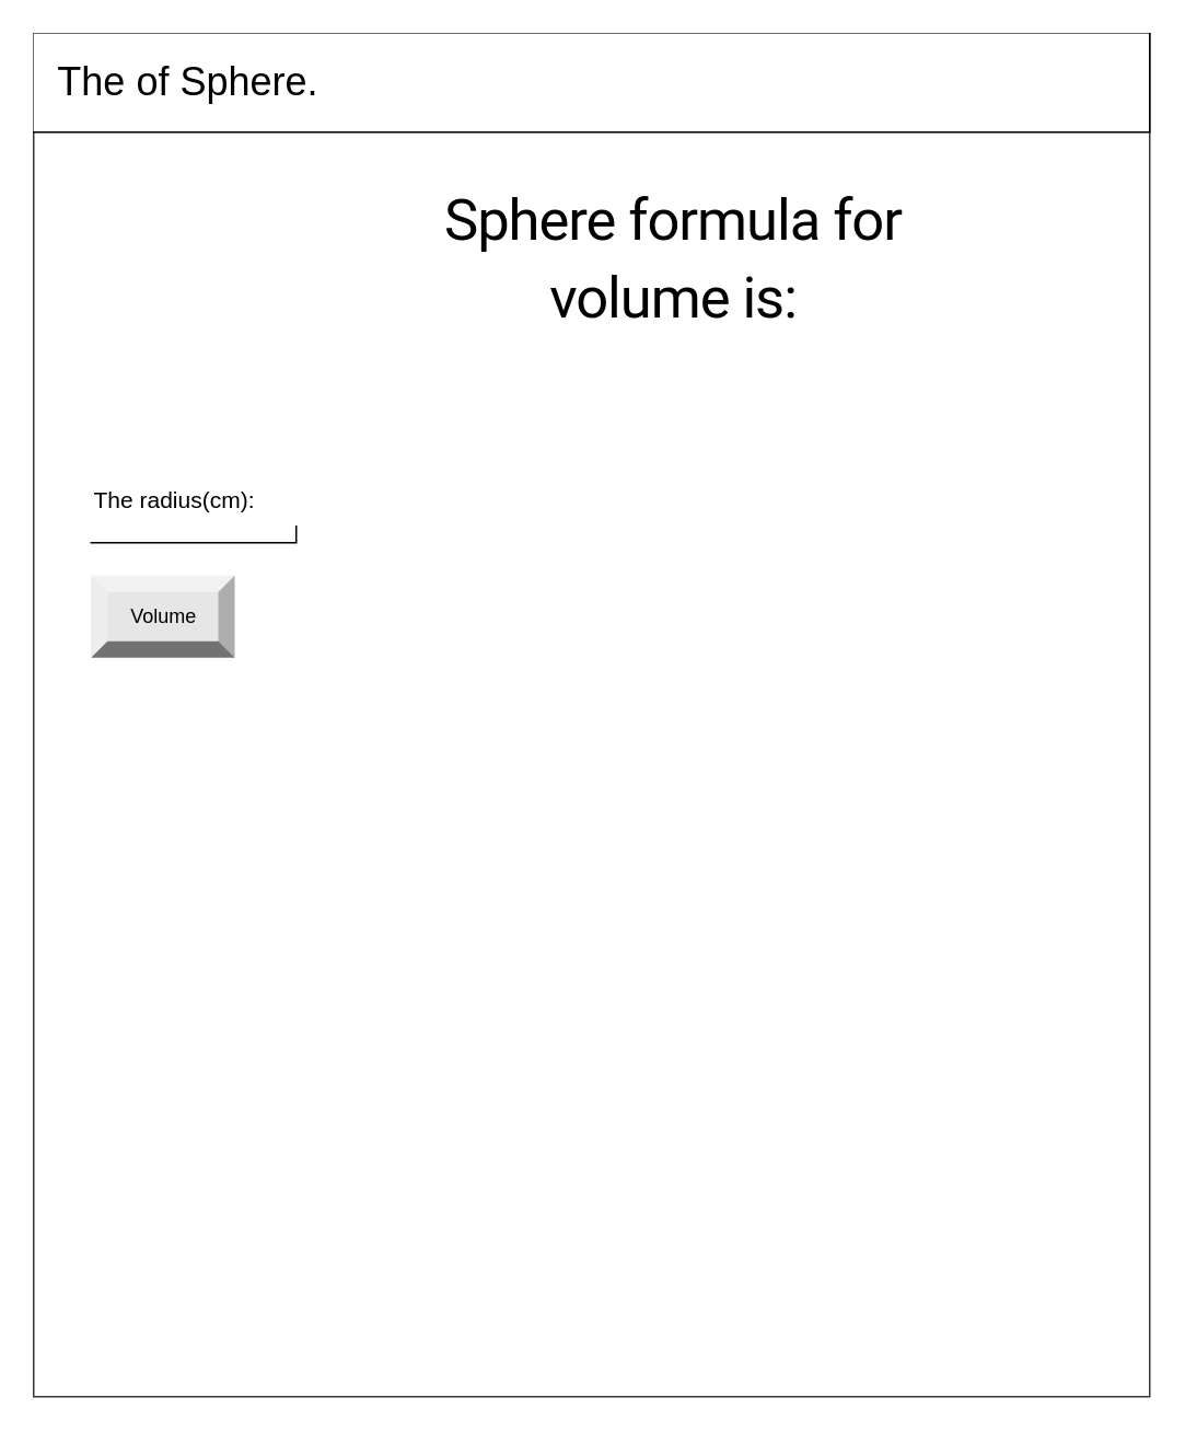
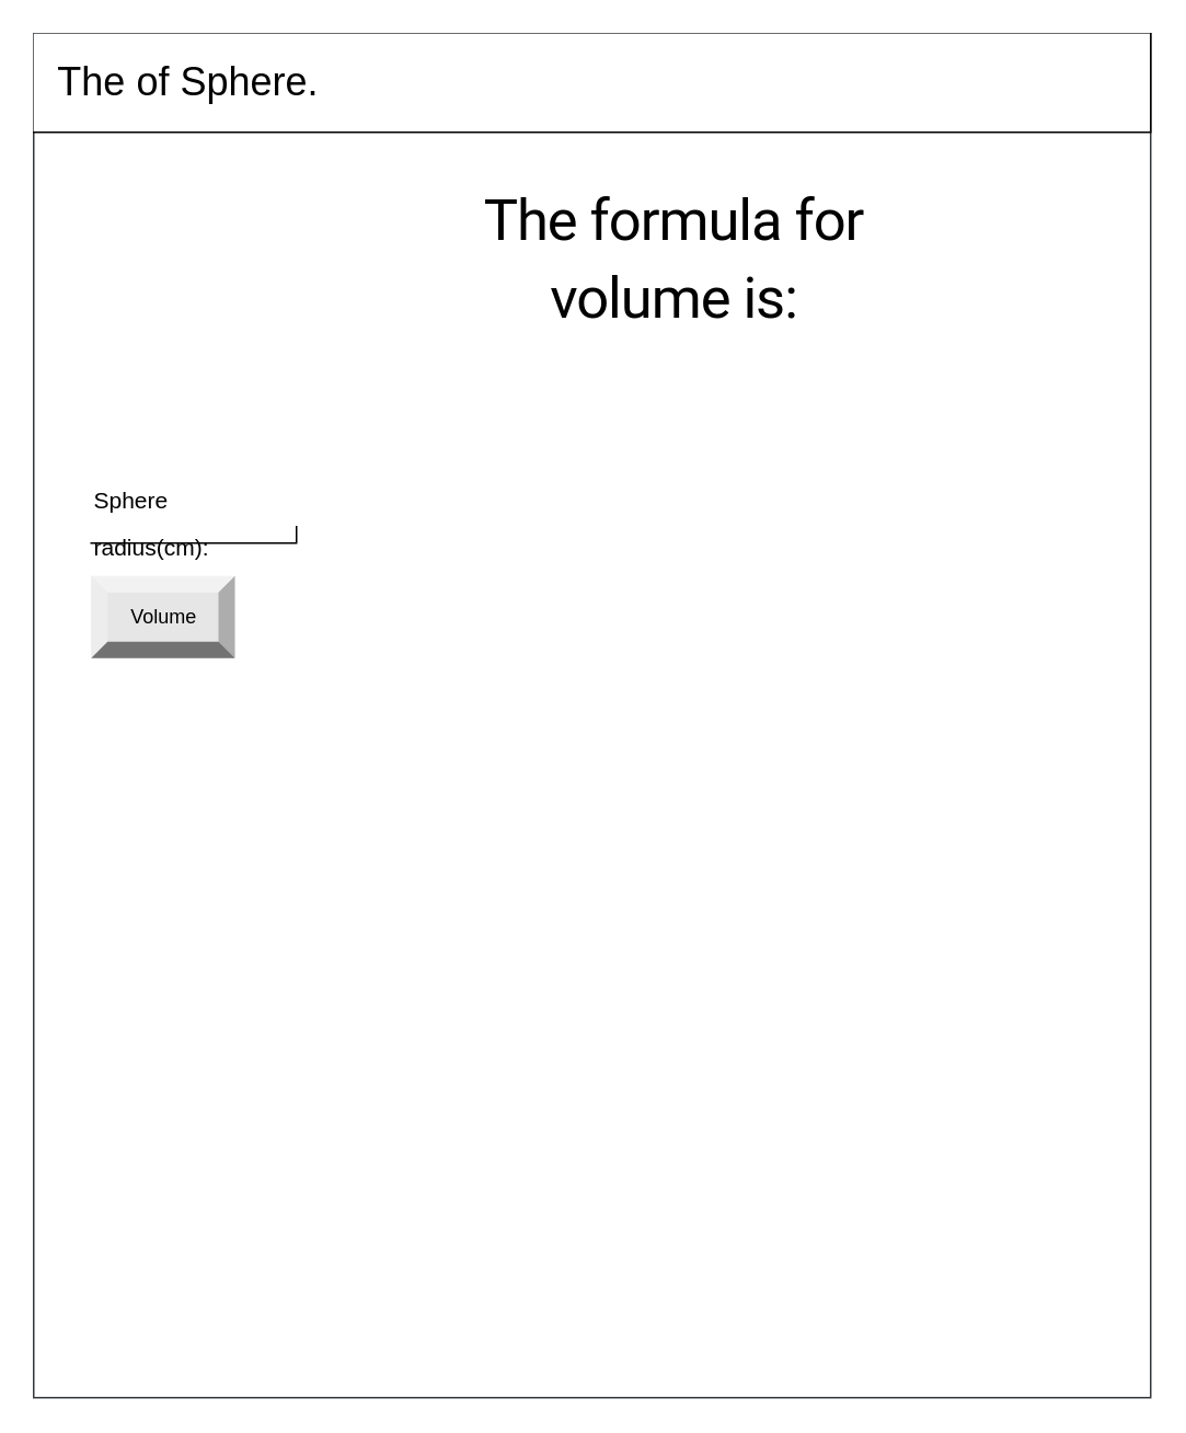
- <mxCell id="4" value="&lt;h1 style=&quot;padding: 0px ; font-size: 35px ; line-height: 1.35 ; letter-spacing: -0.02em ; margin: 24px 0px 24px 40px ; font-family: &amp;#34;roboto&amp;#34; , &amp;#34;helvetica&amp;#34; , &amp;#34;arial&amp;#34; , sans-serif ; font-weight: 400 ; font-style: normal ; text-indent: 0px ; text-transform: none ; word-spacing: 0px&quot;&gt;&lt;font color=&quot;#000000&quot;&gt;Sphere formula for volume is:&lt;/font&gt;&lt;/h1&gt;" style="text;whiteSpace=wrap;html=1;fontSize=25;align=center;" parent="1" vertex="1"><mxGeometry x="200" y="80" width="380" height="130" as="geometry" /></mxCell>
+ <mxCell id="4" value="&lt;h1 style=&quot;padding: 0px ; font-size: 35px ; line-height: 1.35 ; letter-spacing: -0.02em ; margin: 24px 0px 24px 40px ; font-family: &amp;#34;roboto&amp;#34; , &amp;#34;helvetica&amp;#34; , &amp;#34;arial&amp;#34; , sans-serif ; font-weight: 400 ; font-style: normal ; text-indent: 0px ; text-transform: none ; word-spacing: 0px&quot;&gt;&lt;font color=&quot;#000000&quot;&gt;The formula for volume is:&lt;/font&gt;&lt;/h1&gt;" style="text;whiteSpace=wrap;html=1;fontSize=25;align=center;" parent="1" vertex="1"><mxGeometry x="200" y="80" width="380" height="130" as="geometry" /></mxCell>
- <mxCell id="5" value="&lt;span style=&quot;font-family: &amp;#34;helvetica&amp;#34; , &amp;#34;arial&amp;#34; , sans-serif ; font-size: 14px ; font-style: normal ; font-weight: 400 ; letter-spacing: normal ; text-indent: 0px ; text-transform: none ; word-spacing: 0px ; display: inline ; float: none&quot;&gt;&lt;font color=&quot;#000000&quot;&gt;The radius(cm):&lt;/font&gt;&lt;/span&gt;" style="text;whiteSpace=wrap;html=1;fontSize=24;" parent="1" vertex="1"><mxGeometry x="55" y="280" width="115" height="50" as="geometry" /></mxCell>
+ <mxCell id="5" value="&lt;span style=&quot;font-family: &amp;#34;helvetica&amp;#34; , &amp;#34;arial&amp;#34; , sans-serif ; font-size: 14px ; font-style: normal ; font-weight: 400 ; letter-spacing: normal ; text-indent: 0px ; text-transform: none ; word-spacing: 0px ; display: inline ; float: none&quot;&gt;&lt;font color=&quot;#000000&quot;&gt;Sphere radius(cm):&lt;/font&gt;&lt;/span&gt;" style="text;whiteSpace=wrap;html=1;fontSize=24;" parent="1" vertex="1"><mxGeometry x="55" y="280" width="115" height="50" as="geometry" /></mxCell>
